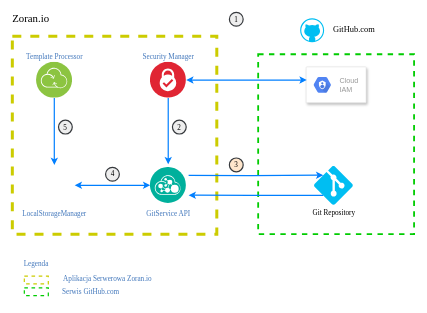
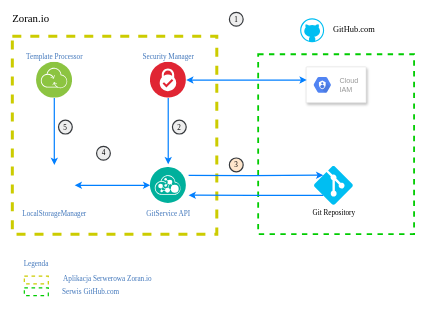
- <mxCell id="31" value="4" style="ellipse;whiteSpace=wrap;html=1;aspect=fixed;rounded=0;glass=0;comic=0;strokeColor=#36393d;strokeWidth=2;fillColor=#eeeeee;fontFamily=Tahoma;fontSize=12;align=center;" vertex="1" parent="1"><mxGeometry x="175.5" y="278.5" width="23" height="23" as="geometry" /></mxCell>
+ <mxCell id="31" value="4" style="ellipse;whiteSpace=wrap;html=1;aspect=fixed;rounded=0;glass=0;comic=0;strokeColor=#36393d;strokeWidth=2;fillColor=#eeeeee;fontFamily=Tahoma;fontSize=12;align=center;" vertex="1" parent="1"><mxGeometry x="160.5" y="243.5" width="23" height="23" as="geometry" /></mxCell>
